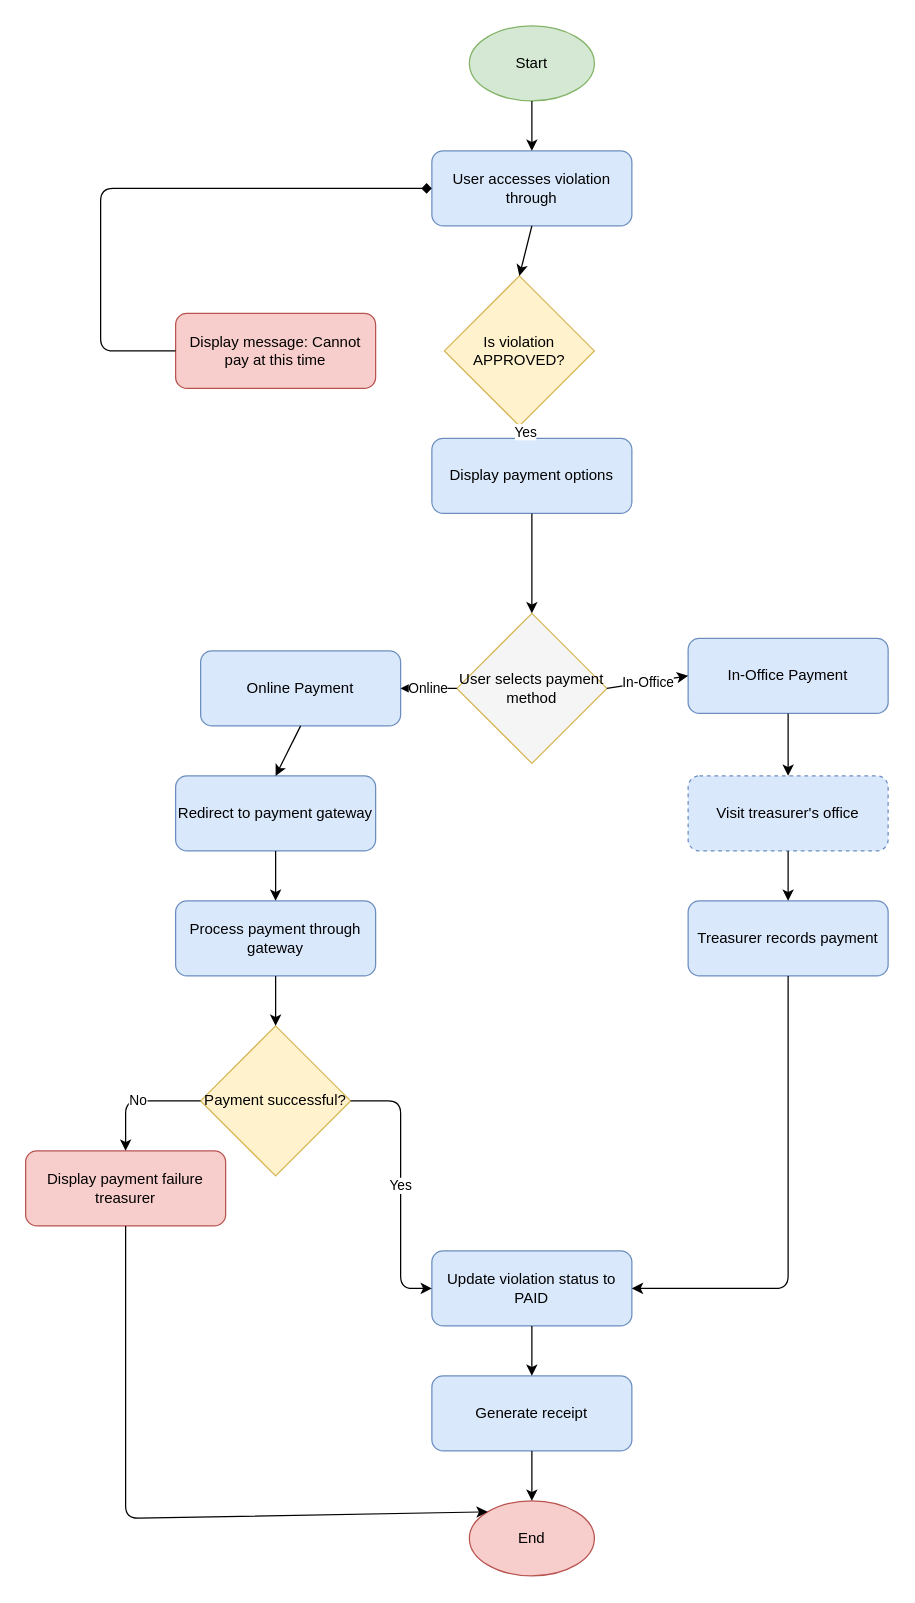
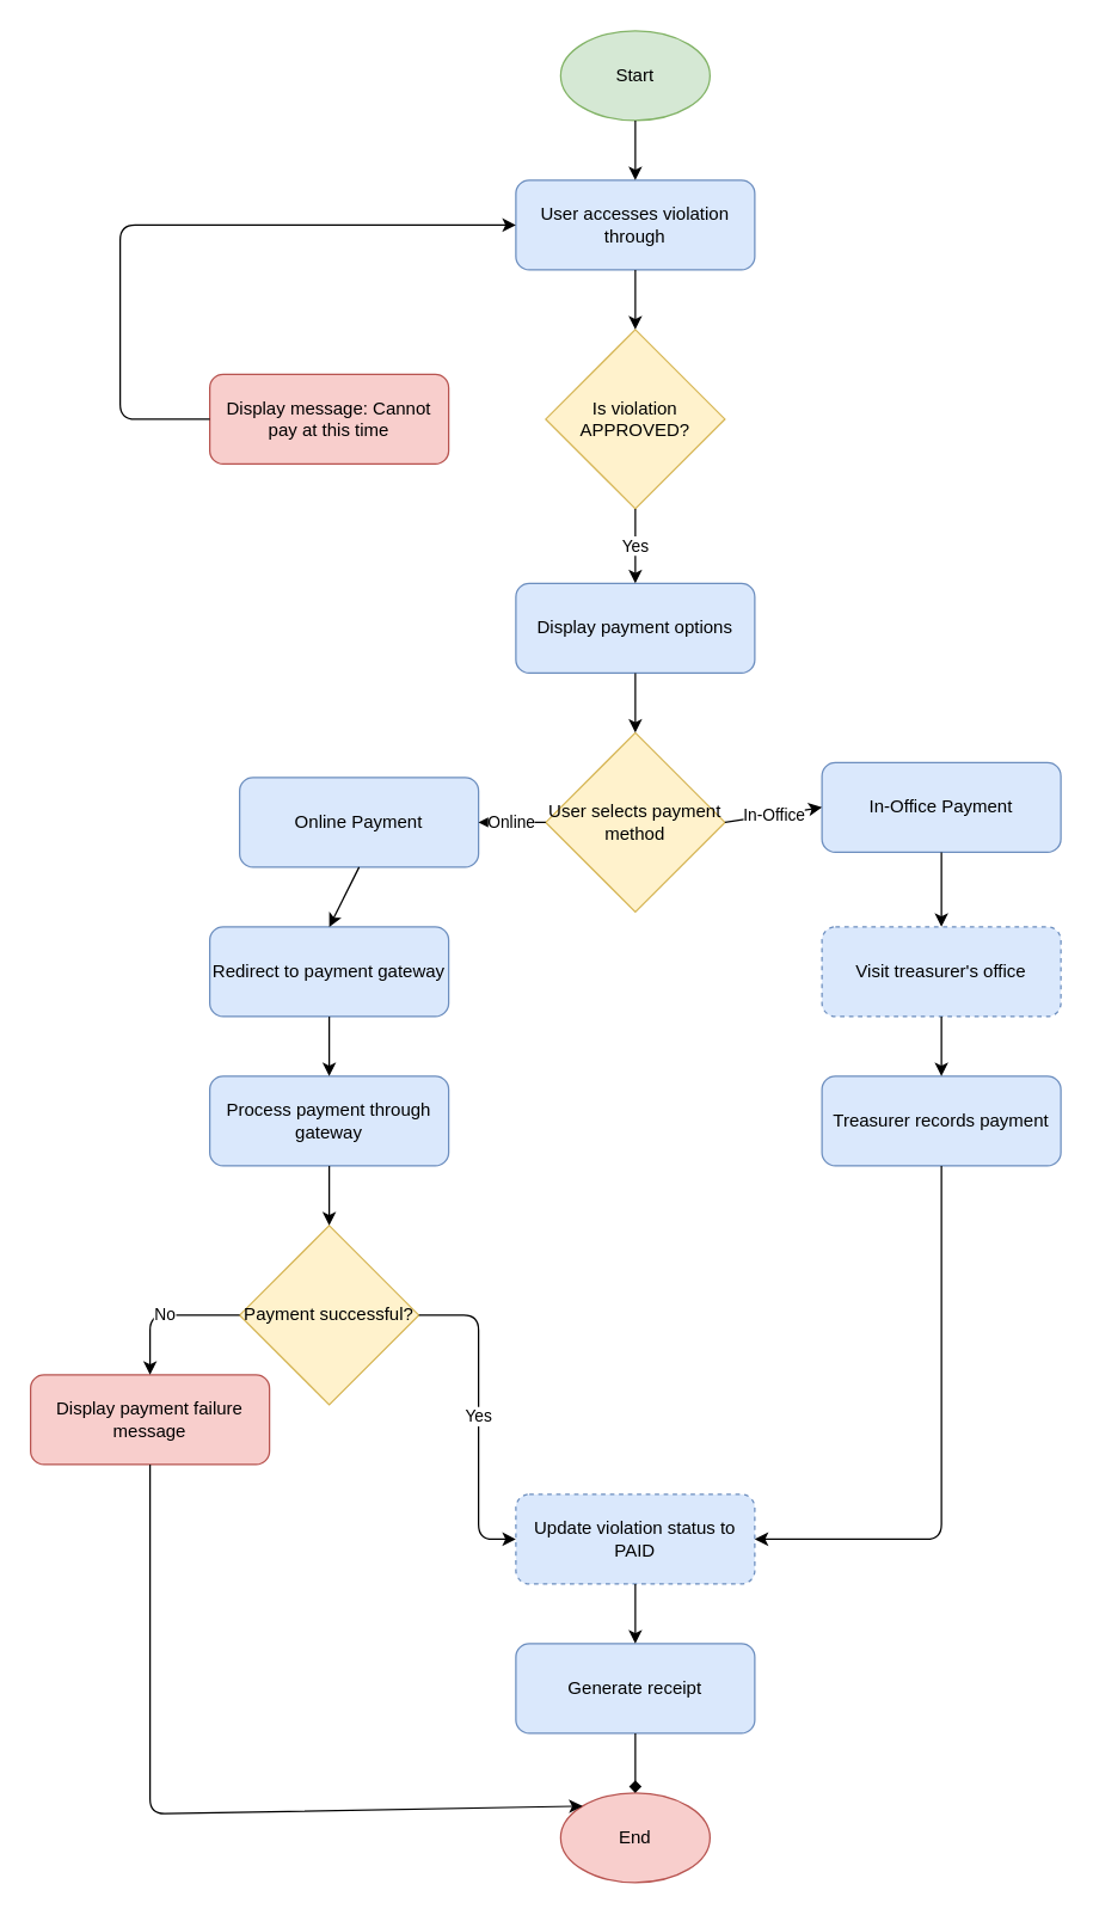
- <mxCell id="36" value="" style="endArrow=diamond;html=1;exitX=0;exitY=0.5;exitDx=0;exitDy=0;entryX=0;entryY=0.5;entryDx=0;entryDy=0;" edge="1" parent="1" source="5" target="3"><mxGeometry width="50" height="50" relative="1" as="geometry"><mxPoint x="400" y="630" as="sourcePoint" /><mxPoint x="450" y="580" as="targetPoint" /><Array as="points"><mxPoint x="80" y="280" /><mxPoint x="80" y="150" /></Array></mxGeometry></mxCell>
+ <mxCell id="36" value="" style="endArrow=classic;html=1;exitX=0;exitY=0.5;exitDx=0;exitDy=0;entryX=0;entryY=0.5;entryDx=0;entryDy=0;" edge="1" parent="1" source="5" target="3"><mxGeometry width="50" height="50" relative="1" as="geometry"><mxPoint x="400" y="630" as="sourcePoint" /><mxPoint x="450" y="580" as="targetPoint" /><Array as="points"><mxPoint x="80" y="280" /><mxPoint x="80" y="150" /></Array></mxGeometry></mxCell>
- <mxCell id="4" value="Is violation APPROVED?" style="rhombus;whiteSpace=wrap;html=1;fillColor=#fff2cc;strokeColor=#d6b656;" vertex="1" parent="1"><mxGeometry x="355" y="220" width="120" height="120" as="geometry" /></mxCell>
+ <mxCell id="4" value="Is violation APPROVED?" style="rhombus;whiteSpace=wrap;html=1;fillColor=#fff2cc;strokeColor=#d6b656;" vertex="1" parent="1"><mxGeometry x="365" y="220" width="120" height="120" as="geometry" /></mxCell>
- <mxCell id="6" value="Display payment options" style="rounded=1;whiteSpace=wrap;html=1;fillColor=#dae8fc;strokeColor=#6c8ebf;" vertex="1" parent="1"><mxGeometry x="345" y="350" width="160" height="60" as="geometry" /></mxCell>
+ <mxCell id="6" value="Display payment options" style="rounded=1;whiteSpace=wrap;html=1;fillColor=#dae8fc;strokeColor=#6c8ebf;" vertex="1" parent="1"><mxGeometry x="345" y="390" width="160" height="60" as="geometry" /></mxCell>
- <mxCell id="7" value="User selects payment method" style="rhombus;whiteSpace=wrap;html=1;fillColor=#f5f5f5;strokeColor=#d6b656;" vertex="1" parent="1"><mxGeometry x="365" y="490" width="120" height="120" as="geometry" /></mxCell>
+ <mxCell id="7" value="User selects payment method" style="rhombus;whiteSpace=wrap;html=1;fillColor=#fff2cc;strokeColor=#d6b656;" vertex="1" parent="1"><mxGeometry x="365" y="490" width="120" height="120" as="geometry" /></mxCell>
- <mxCell id="15" value="Display payment failure treasurer" style="rounded=1;whiteSpace=wrap;html=1;fillColor=#f8cecc;strokeColor=#b85450;" vertex="1" parent="1"><mxGeometry x="20" y="920" width="160" height="60" as="geometry" /></mxCell>
+ <mxCell id="15" value="Display payment failure message" style="rounded=1;whiteSpace=wrap;html=1;fillColor=#f8cecc;strokeColor=#b85450;" vertex="1" parent="1"><mxGeometry x="20" y="920" width="160" height="60" as="geometry" /></mxCell>
- <mxCell id="16" value="Update violation status to PAID" style="rounded=1;whiteSpace=wrap;html=1;fillColor=#dae8fc;strokeColor=#6c8ebf;" vertex="1" parent="1"><mxGeometry x="345" y="1000" width="160" height="60" as="geometry" /></mxCell>
+ <mxCell id="16" value="Update violation status to PAID" style="rounded=1;whiteSpace=wrap;html=1;fillColor=#dae8fc;strokeColor=#6c8ebf;dashed=1;" vertex="1" parent="1"><mxGeometry x="345" y="1000" width="160" height="60" as="geometry" /></mxCell>
- <mxCell id="34" value="" style="endArrow=classic;html=1;exitX=0.5;exitY=1;exitDx=0;exitDy=0;entryX=0.5;entryY=0;entryDx=0;entryDy=0;" edge="1" parent="1" source="17" target="18"><mxGeometry width="50" height="50" relative="1" as="geometry"><mxPoint x="400" y="930" as="sourcePoint" /><mxPoint x="450" y="880" as="targetPoint" /></mxGeometry></mxCell>
+ <mxCell id="34" value="" style="endArrow=diamond;html=1;exitX=0.5;exitY=1;exitDx=0;exitDy=0;entryX=0.5;entryY=0;entryDx=0;entryDy=0;" edge="1" parent="1" source="17" target="18"><mxGeometry width="50" height="50" relative="1" as="geometry"><mxPoint x="400" y="930" as="sourcePoint" /><mxPoint x="450" y="880" as="targetPoint" /></mxGeometry></mxCell>
